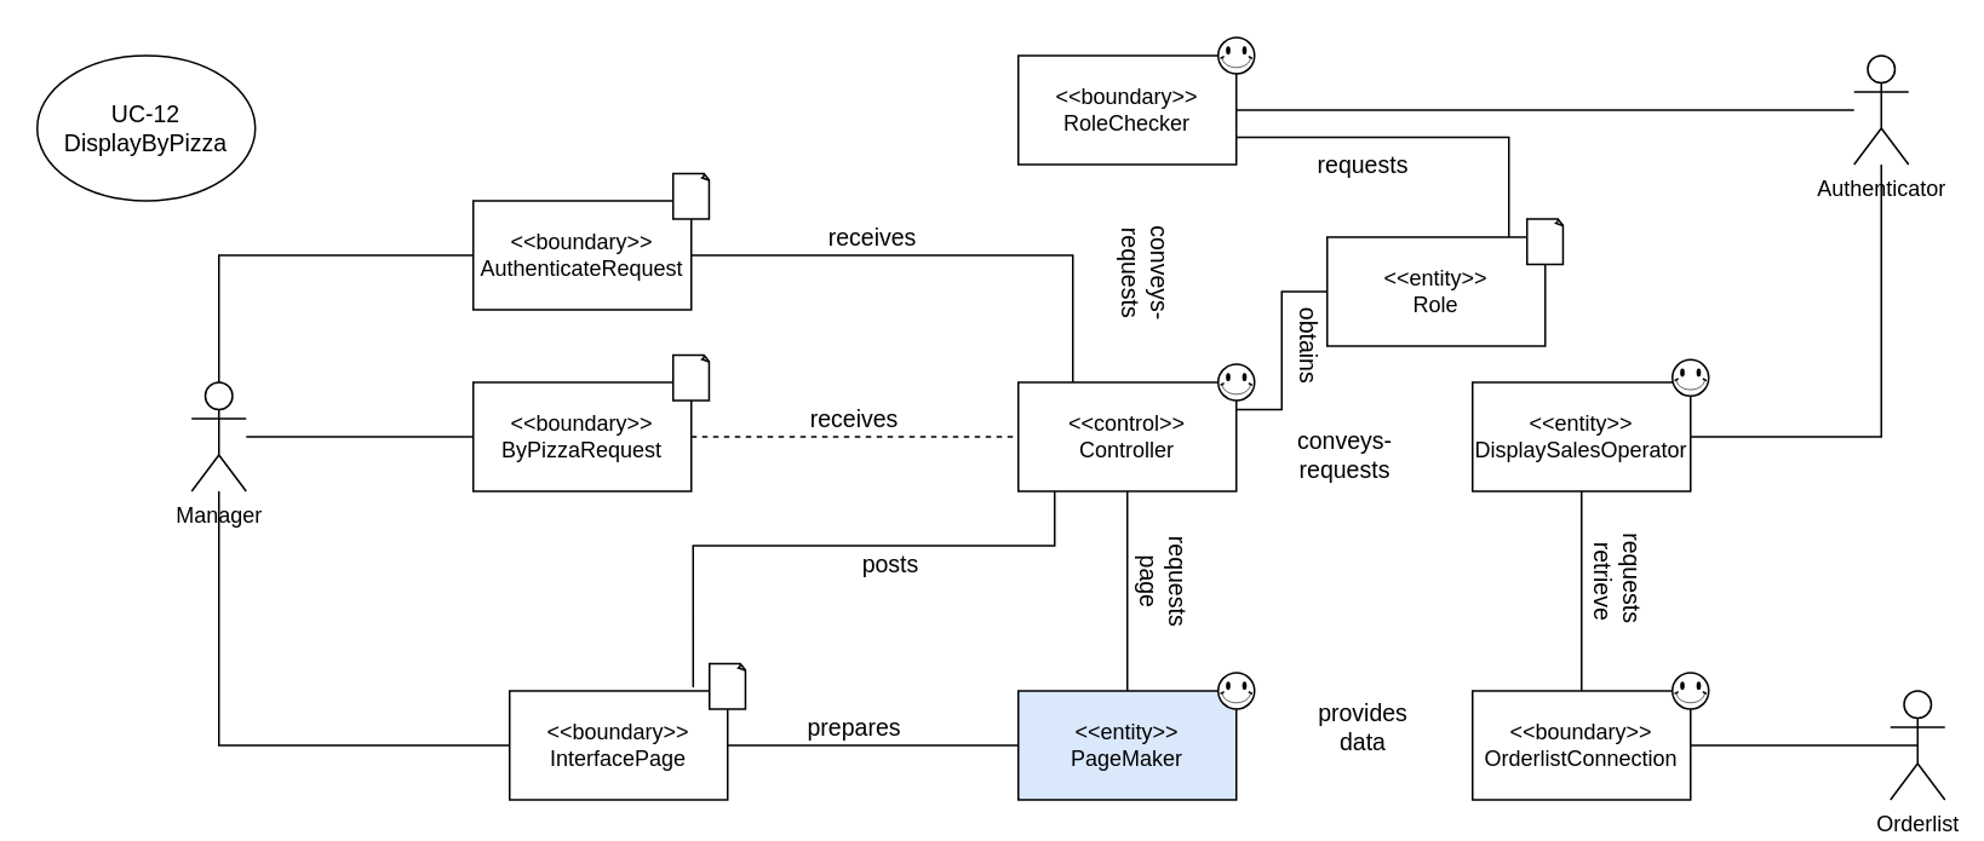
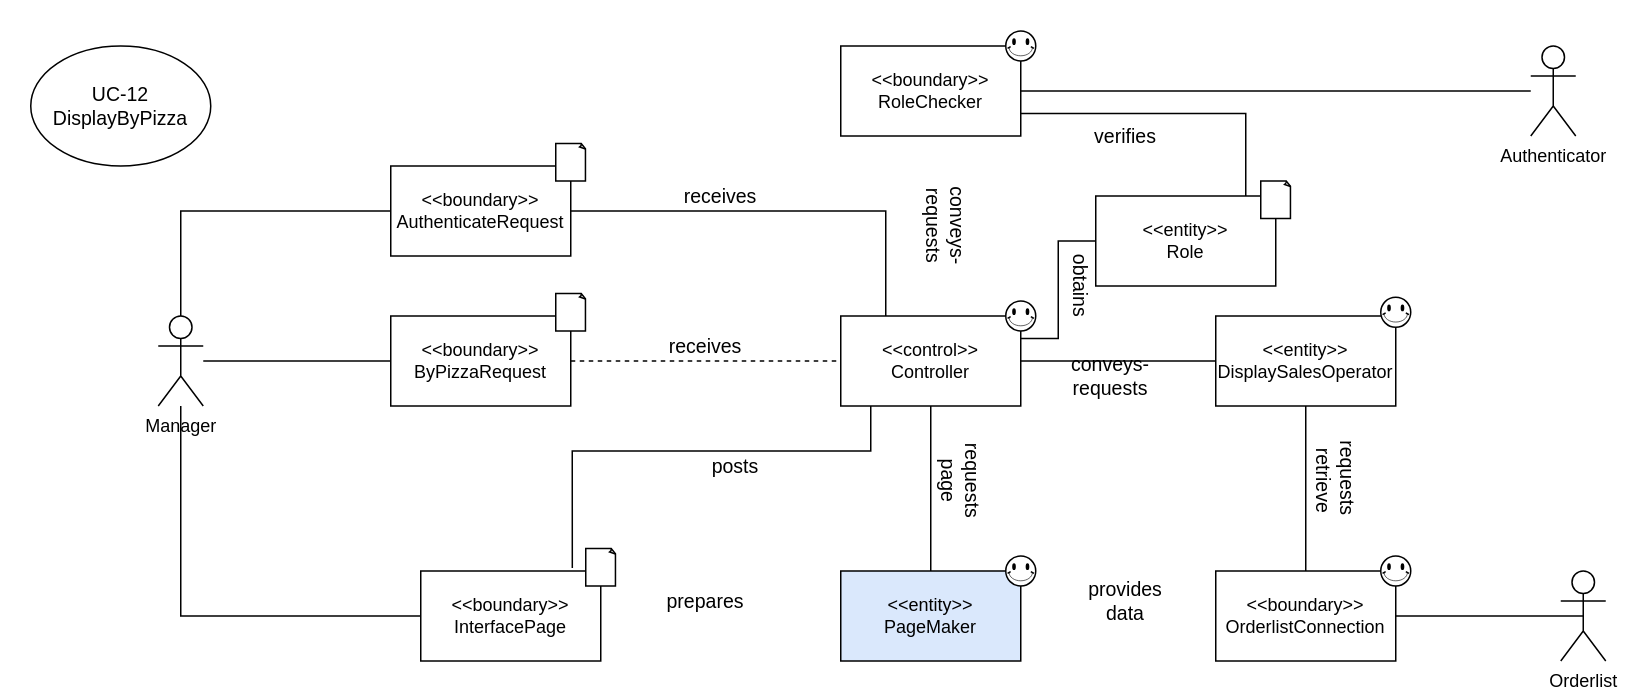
- <mxCell id="33" value="requests" style="text;html=1;strokeColor=none;fillColor=none;align=center;verticalAlign=middle;whiteSpace=wrap;rounded=0;fontSize=13;" vertex="1" parent="1"><mxGeometry x="730" y="80" width="40" height="20" as="geometry" /></mxCell>
+ <mxCell id="33" value="verifies" style="text;html=1;strokeColor=none;fillColor=none;align=center;verticalAlign=middle;whiteSpace=wrap;rounded=0;fontSize=13;" vertex="1" parent="1"><mxGeometry x="730" y="80" width="40" height="20" as="geometry" /></mxCell>
- <mxCell id="45" style="edgeStyle=orthogonalEdgeStyle;rounded=0;orthogonalLoop=1;jettySize=auto;html=1;endArrow=none;endFill=0;" edge="1" parent="1" source="46" target="24"><mxGeometry relative="1" as="geometry"><mxPoint x="690" y="240" as="targetPoint" /></mxGeometry></mxCell>
+ <mxCell id="45" style="edgeStyle=orthogonalEdgeStyle;rounded=0;orthogonalLoop=1;jettySize=auto;html=1;endArrow=none;endFill=0;entryX=1;entryY=0.5;entryDx=0;entryDy=0;" edge="1" parent="1" source="46" target="17"><mxGeometry relative="1" as="geometry"><mxPoint x="690" y="240" as="targetPoint" /></mxGeometry></mxCell>
- <mxCell id="18" style="edgeStyle=orthogonalEdgeStyle;rounded=0;orthogonalLoop=1;jettySize=auto;html=1;endArrow=none;endFill=0;" edge="1" parent="1" source="19" target="14"><mxGeometry relative="1" as="geometry" /></mxCell>
